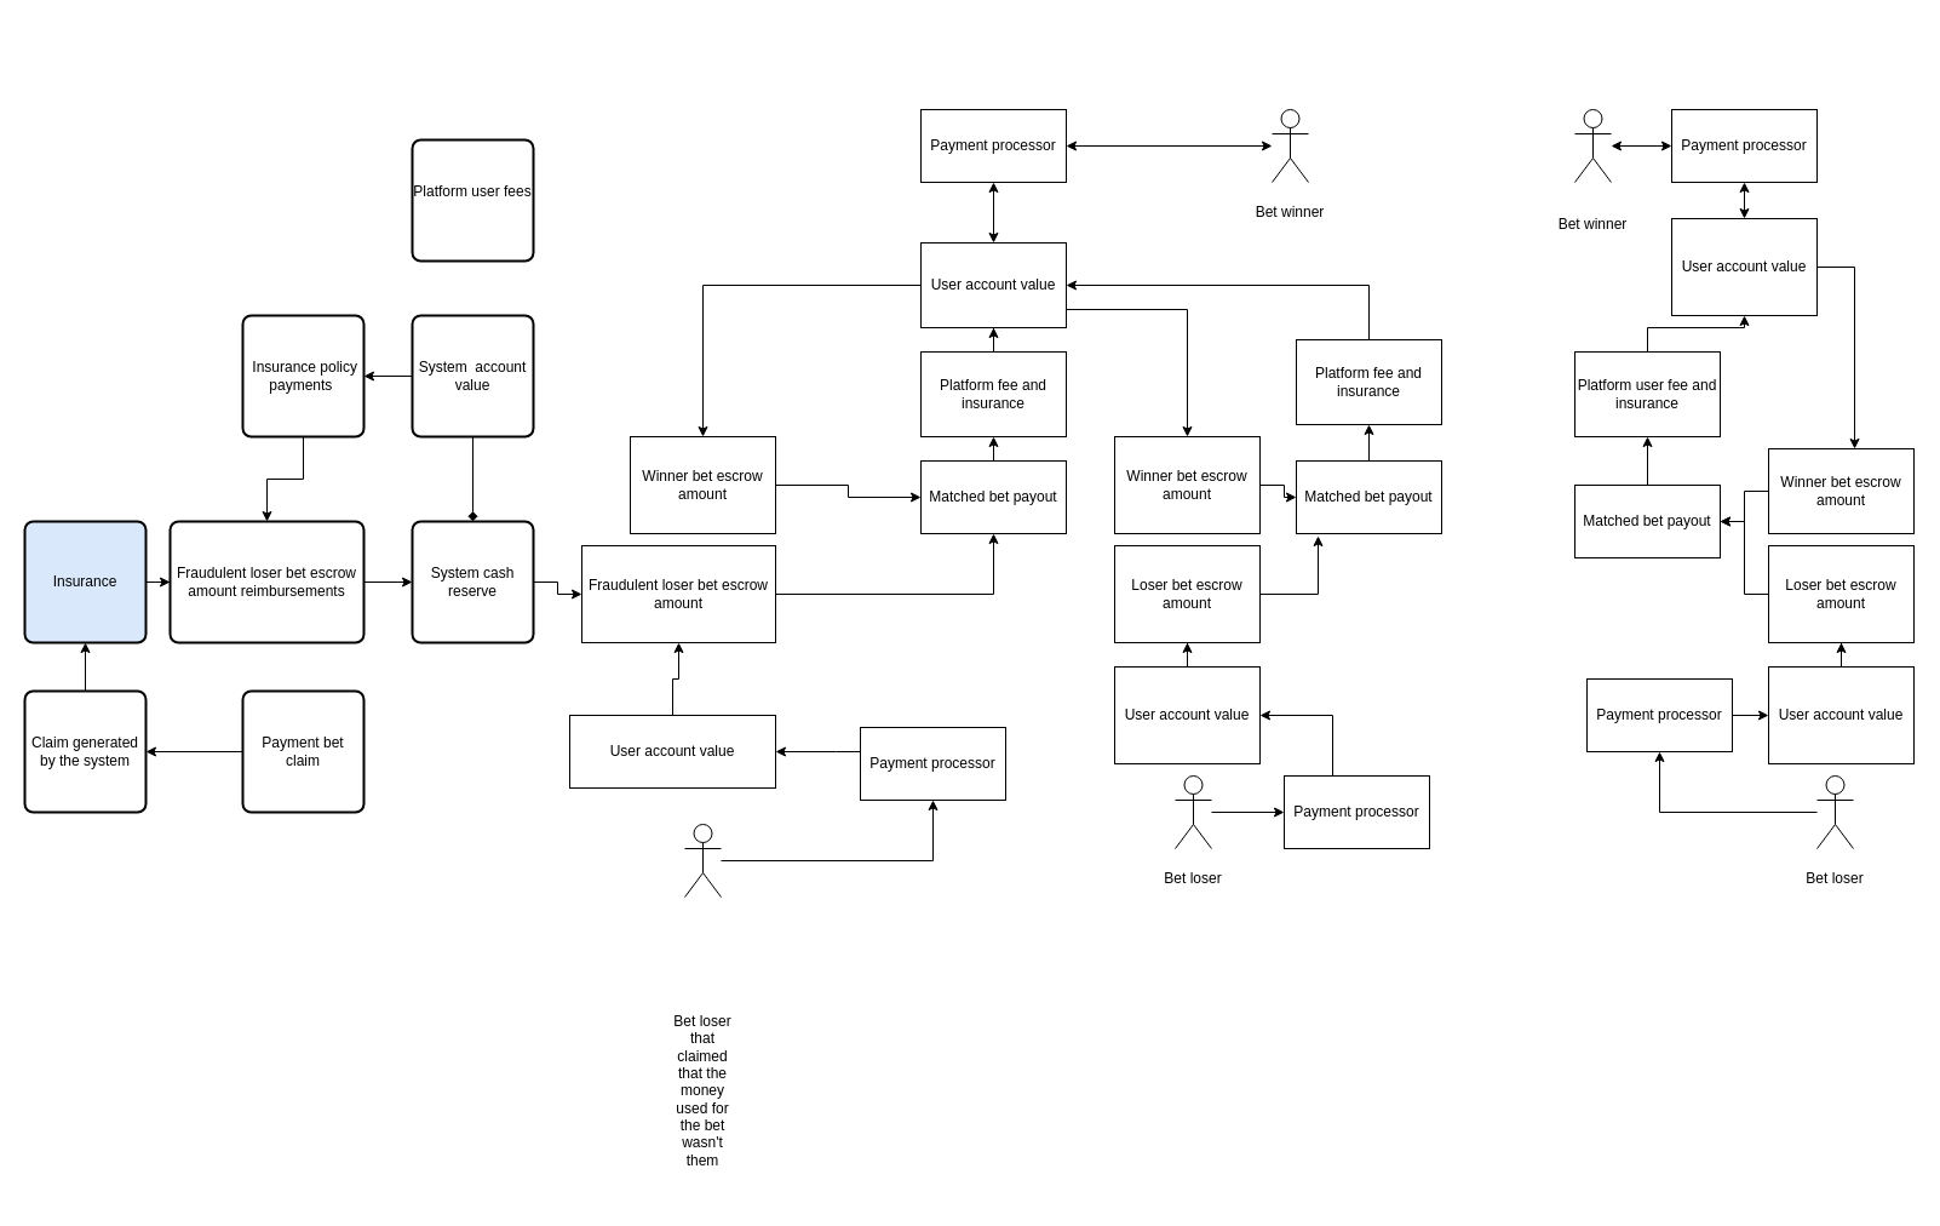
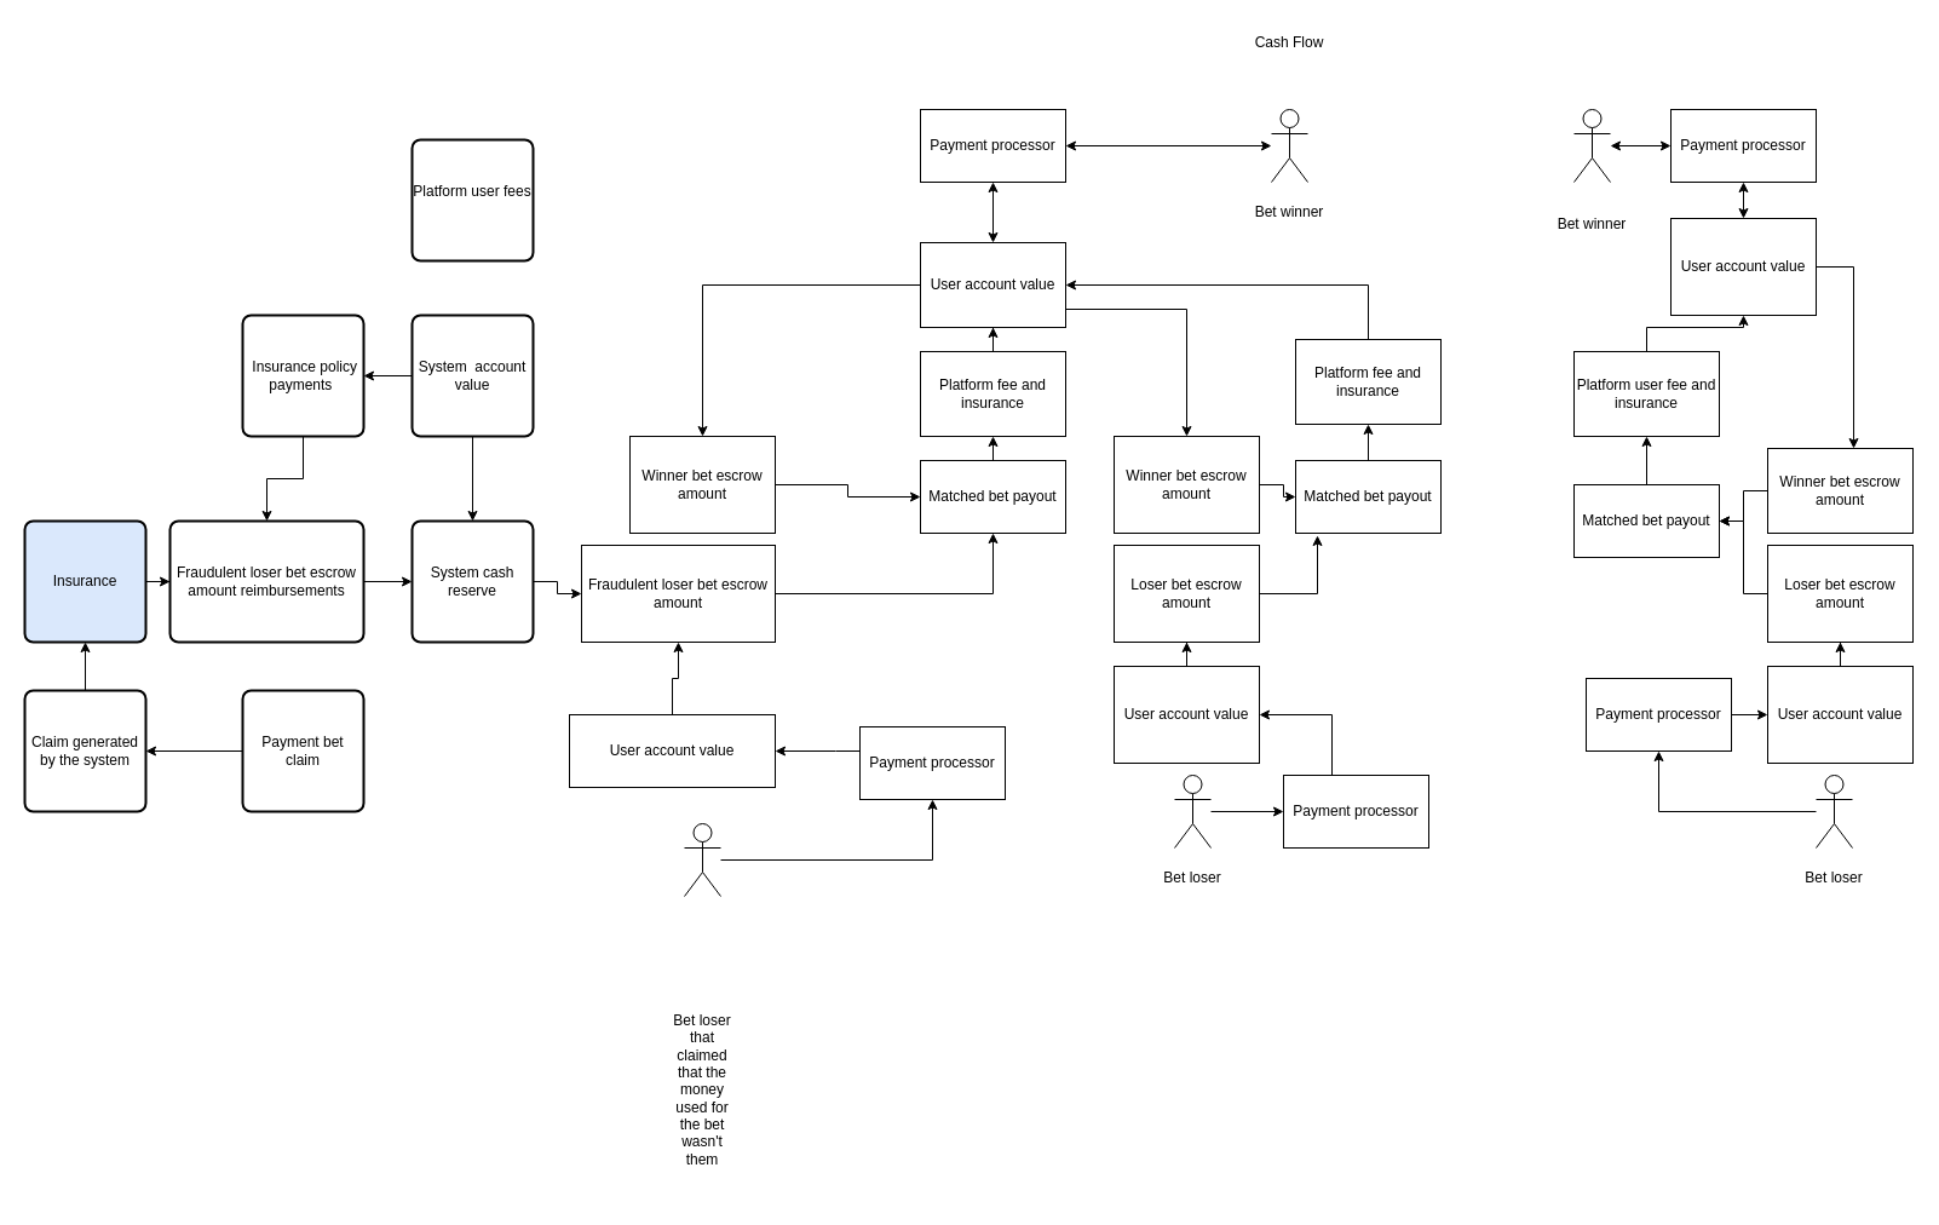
+ <mxCell id="66" value="Cash Flow" style="text;html=1;strokeColor=none;fillColor=none;align=center;verticalAlign=middle;whiteSpace=wrap;rounded=0;" vertex="1" parent="1"><mxGeometry x="1035" y="20" width="60" height="30" as="geometry" /></mxCell>
- <mxCell id="67" style="edgeStyle=orthogonalEdgeStyle;rounded=0;orthogonalLoop=1;jettySize=auto;html=1;startArrow=none;startFill=0;exitX=0.5;exitY=1;exitDx=0;exitDy=0;endArrow=diamond;" edge="1" parent="1" source="71" target="65"><mxGeometry relative="1" as="geometry"><mxPoint x="390" y="360" as="sourcePoint" /></mxGeometry></mxCell>
+ <mxCell id="67" style="edgeStyle=orthogonalEdgeStyle;rounded=0;orthogonalLoop=1;jettySize=auto;html=1;startArrow=none;startFill=0;exitX=0.5;exitY=1;exitDx=0;exitDy=0;" edge="1" parent="1" source="71" target="65"><mxGeometry relative="1" as="geometry"><mxPoint x="390" y="360" as="sourcePoint" /></mxGeometry></mxCell>
